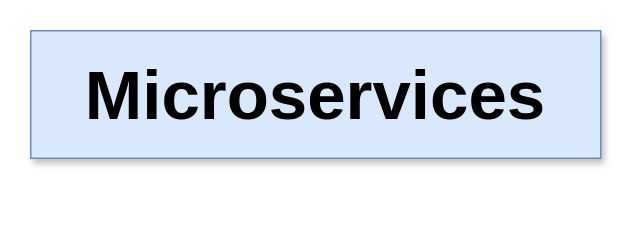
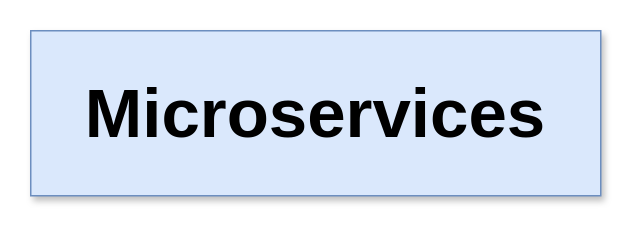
- <mxCell id="2" value="Microservices" style="rounded=0;whiteSpace=wrap;html=1;fillColor=#dae8fc;strokeColor=#6c8ebf;shadow=1;fontSize=46;fontStyle=1" vertex="1" parent="1"><mxGeometry x="20" y="20" width="380" height="85" as="geometry" /></mxCell>
+ <mxCell id="2" value="Microservices" style="rounded=0;whiteSpace=wrap;html=1;fillColor=#dae8fc;strokeColor=#6c8ebf;shadow=1;fontSize=46;fontStyle=1" vertex="1" parent="1"><mxGeometry x="20" y="20" width="380" height="110" as="geometry" /></mxCell>
